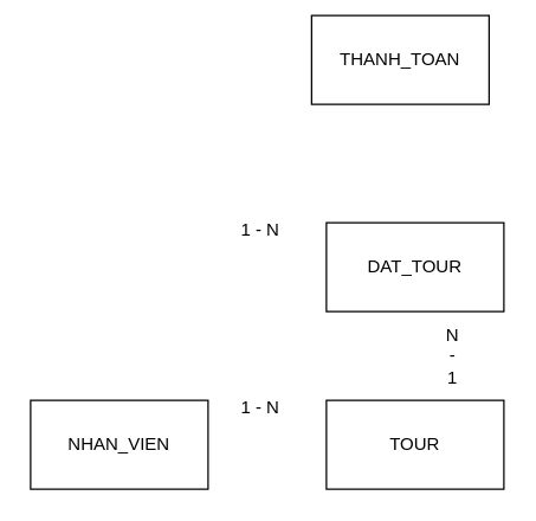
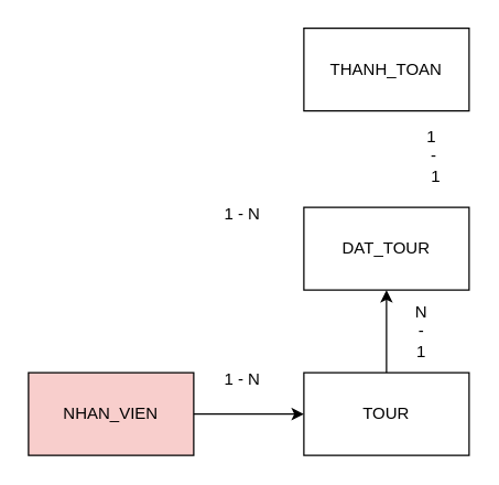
- <mxCell id="7" value="THANH_TOAN" style="whiteSpace=wrap;html=1;" vertex="1" parent="1"><mxGeometry x="210" y="10" width="120" height="60" as="geometry" /></mxCell>
+ <mxCell id="7" value="THANH_TOAN" style="whiteSpace=wrap;html=1;" vertex="1" parent="1"><mxGeometry x="220" y="20" width="120" height="60" as="geometry" /></mxCell>
+ <mxCell id="9" value="1&amp;nbsp;&lt;div&gt;-&lt;/div&gt;&lt;div&gt;&amp;nbsp;1&lt;/div&gt;" style="text;html=1;align=center;verticalAlign=middle;resizable=0;points=[];autosize=1;strokeColor=none;fillColor=none;" vertex="1" parent="1"><mxGeometry x="299" y="83" width="30" height="60" as="geometry" /></mxCell>
+ <mxCell id="3" value="" style="edgeStyle=orthogonalEdgeStyle;rounded=0;orthogonalLoop=1;jettySize=auto;html=1;" edge="1" parent="1" source="4" target="2"><mxGeometry relative="1" as="geometry" /></mxCell>
- <mxCell id="6" value="NHAN_VIEN" style="whiteSpace=wrap;html=1;" vertex="1" parent="1"><mxGeometry x="20" y="270" width="120" height="60" as="geometry" /></mxCell>
+ <mxCell id="6" value="NHAN_VIEN" style="whiteSpace=wrap;html=1;fillColor=#f8cecc;" vertex="1" parent="1"><mxGeometry x="20" y="270" width="120" height="60" as="geometry" /></mxCell>
+ <mxCell id="5" style="edgeStyle=orthogonalEdgeStyle;rounded=0;orthogonalLoop=1;jettySize=auto;html=1;entryX=0;entryY=0.5;entryDx=0;entryDy=0;" edge="1" parent="1" source="6" target="4"><mxGeometry relative="1" as="geometry" /></mxCell>
